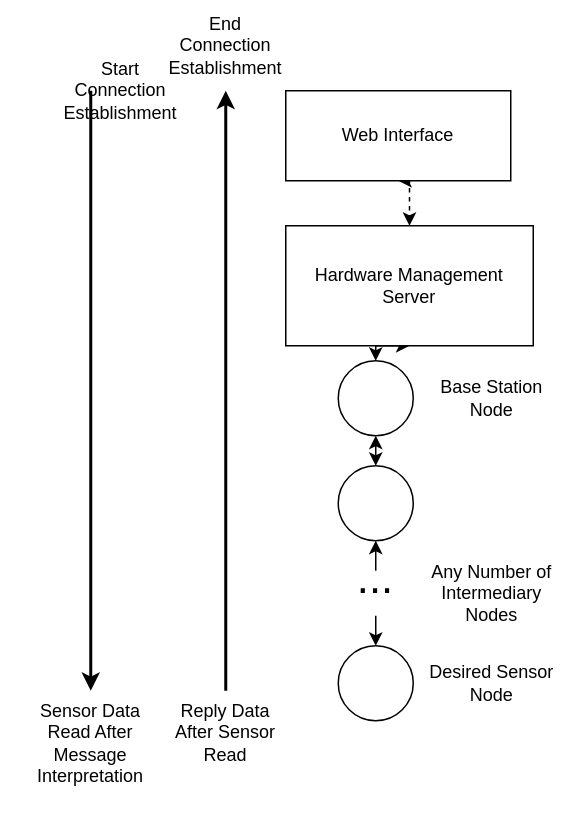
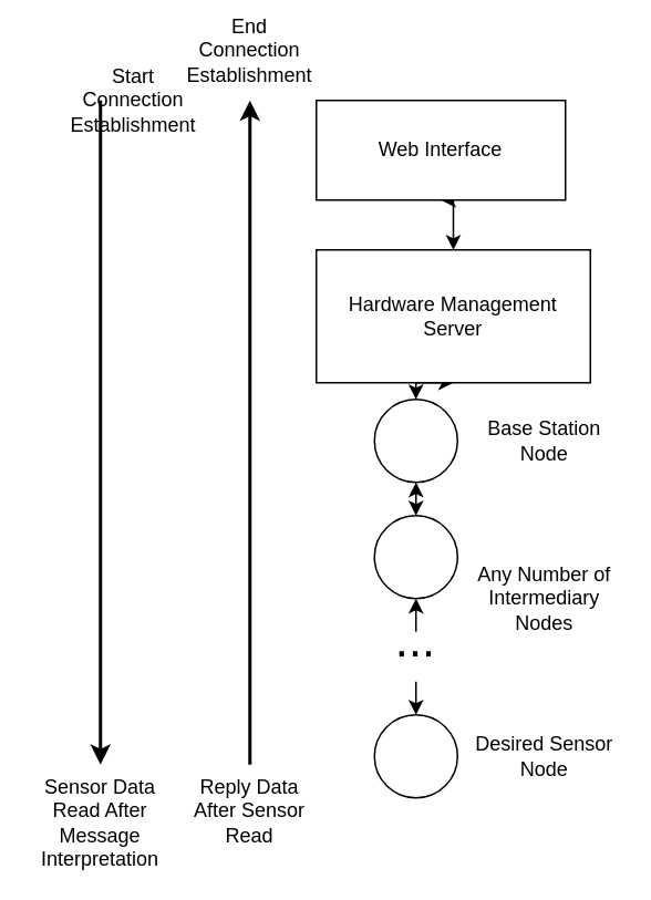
- <mxCell id="2" style="edgeStyle=orthogonalEdgeStyle;rounded=0;orthogonalLoop=1;jettySize=auto;html=1;exitX=0.5;exitY=1;exitDx=0;exitDy=0;entryX=0.5;entryY=0;entryDx=0;entryDy=0;startArrow=classic;startFill=1;dashed=1;" edge="1" parent="1" source="3" target="5"><mxGeometry relative="1" as="geometry" /></mxCell>
+ <mxCell id="2" style="edgeStyle=orthogonalEdgeStyle;rounded=0;orthogonalLoop=1;jettySize=auto;html=1;exitX=0.5;exitY=1;exitDx=0;exitDy=0;entryX=0.5;entryY=0;entryDx=0;entryDy=0;startArrow=classic;startFill=1;" edge="1" parent="1" source="3" target="5"><mxGeometry relative="1" as="geometry" /></mxCell>
- <mxCell id="15" value="Any Number of Intermediary Nodes" style="text;html=1;strokeColor=none;fillColor=none;align=center;verticalAlign=middle;whiteSpace=wrap;rounded=0;" vertex="1" parent="1"><mxGeometry x="285" y="385" width="85" height="20" as="geometry" /></mxCell>
+ <mxCell id="15" value="Any Number of Intermediary Nodes" style="text;html=1;strokeColor=none;fillColor=none;align=center;verticalAlign=middle;whiteSpace=wrap;rounded=0;" vertex="1" parent="1"><mxGeometry x="285" y="350" width="85" height="20" as="geometry" /></mxCell>
